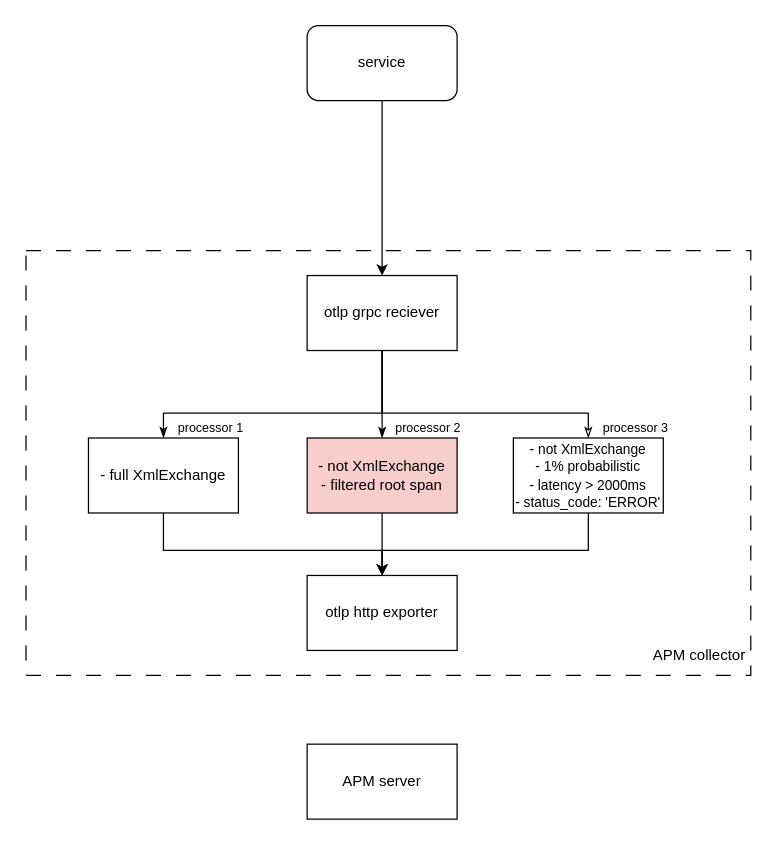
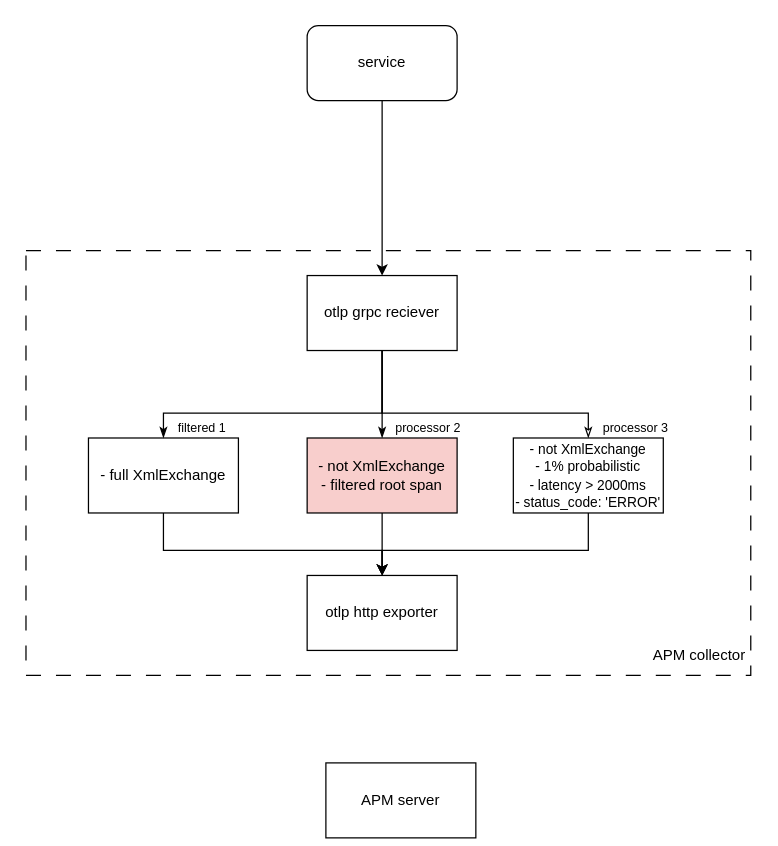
- <mxCell id="15" value="processor 1" style="text;whiteSpace=wrap;fontSize=10;" vertex="1" parent="1"><mxGeometry x="140" y="330" width="60" height="20" as="geometry" /></mxCell>
+ <mxCell id="15" value="filtered 1" style="text;whiteSpace=wrap;fontSize=10;" vertex="1" parent="1"><mxGeometry x="140" y="330" width="60" height="20" as="geometry" /></mxCell>
- <mxCell id="20" value="APM server" style="rounded=0;whiteSpace=wrap;html=1;" vertex="1" parent="1"><mxGeometry x="245" y="595" width="120" height="60" as="geometry" /></mxCell>
+ <mxCell id="20" value="APM server" style="rounded=0;whiteSpace=wrap;html=1;" vertex="1" parent="1"><mxGeometry x="260" y="610" width="120" height="60" as="geometry" /></mxCell>
